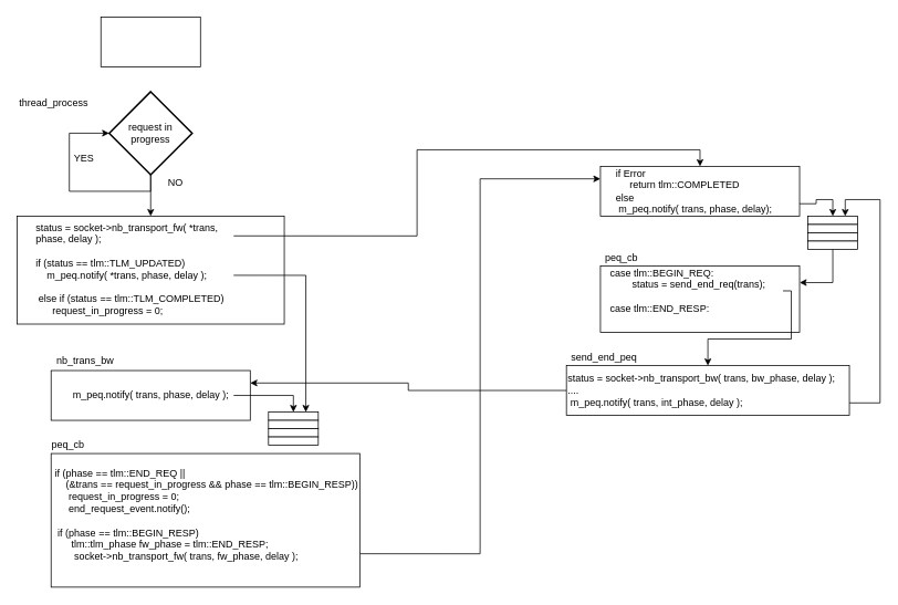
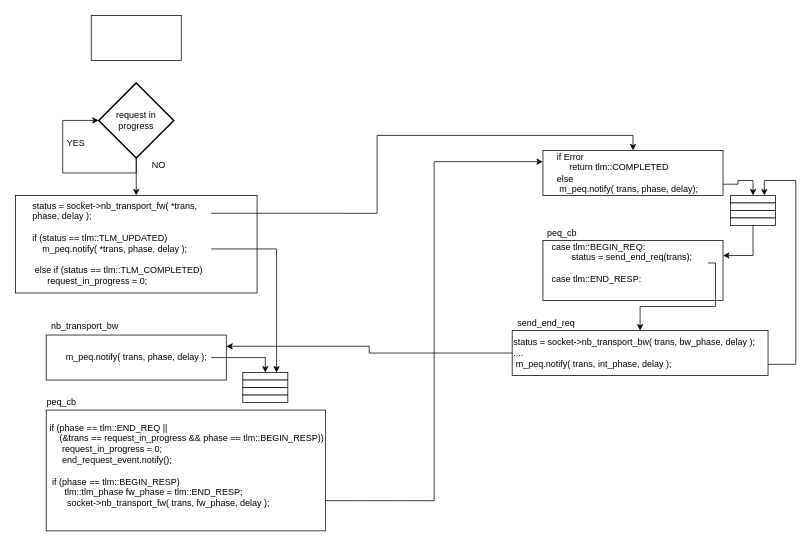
- <mxCell id="39" value="thread_process" style="text;html=1;" vertex="1" parent="1"><mxGeometry x="21" y="110" width="110" height="30" as="geometry" /></mxCell>
- <mxCell id="25" value="send_end_peq" style="text;html=1;align=center;verticalAlign=middle;resizable=0;points=[];;autosize=1;" vertex="1" parent="1"><mxGeometry x="682" y="420" width="90" height="20" as="geometry" /></mxCell>
+ <mxCell id="25" value="send_end_req" style="text;html=1;align=center;verticalAlign=middle;resizable=0;points=[];;autosize=1;" vertex="1" parent="1"><mxGeometry x="682" y="420" width="90" height="20" as="geometry" /></mxCell>
- <mxCell id="27" value="nb_trans_bw" style="text;html=1;" vertex="1" parent="1"><mxGeometry x="66" y="421" width="110" height="30" as="geometry" /></mxCell>
+ <mxCell id="27" value="nb_transport_bw" style="text;html=1;" vertex="1" parent="1"><mxGeometry x="66" y="421" width="110" height="30" as="geometry" /></mxCell>
